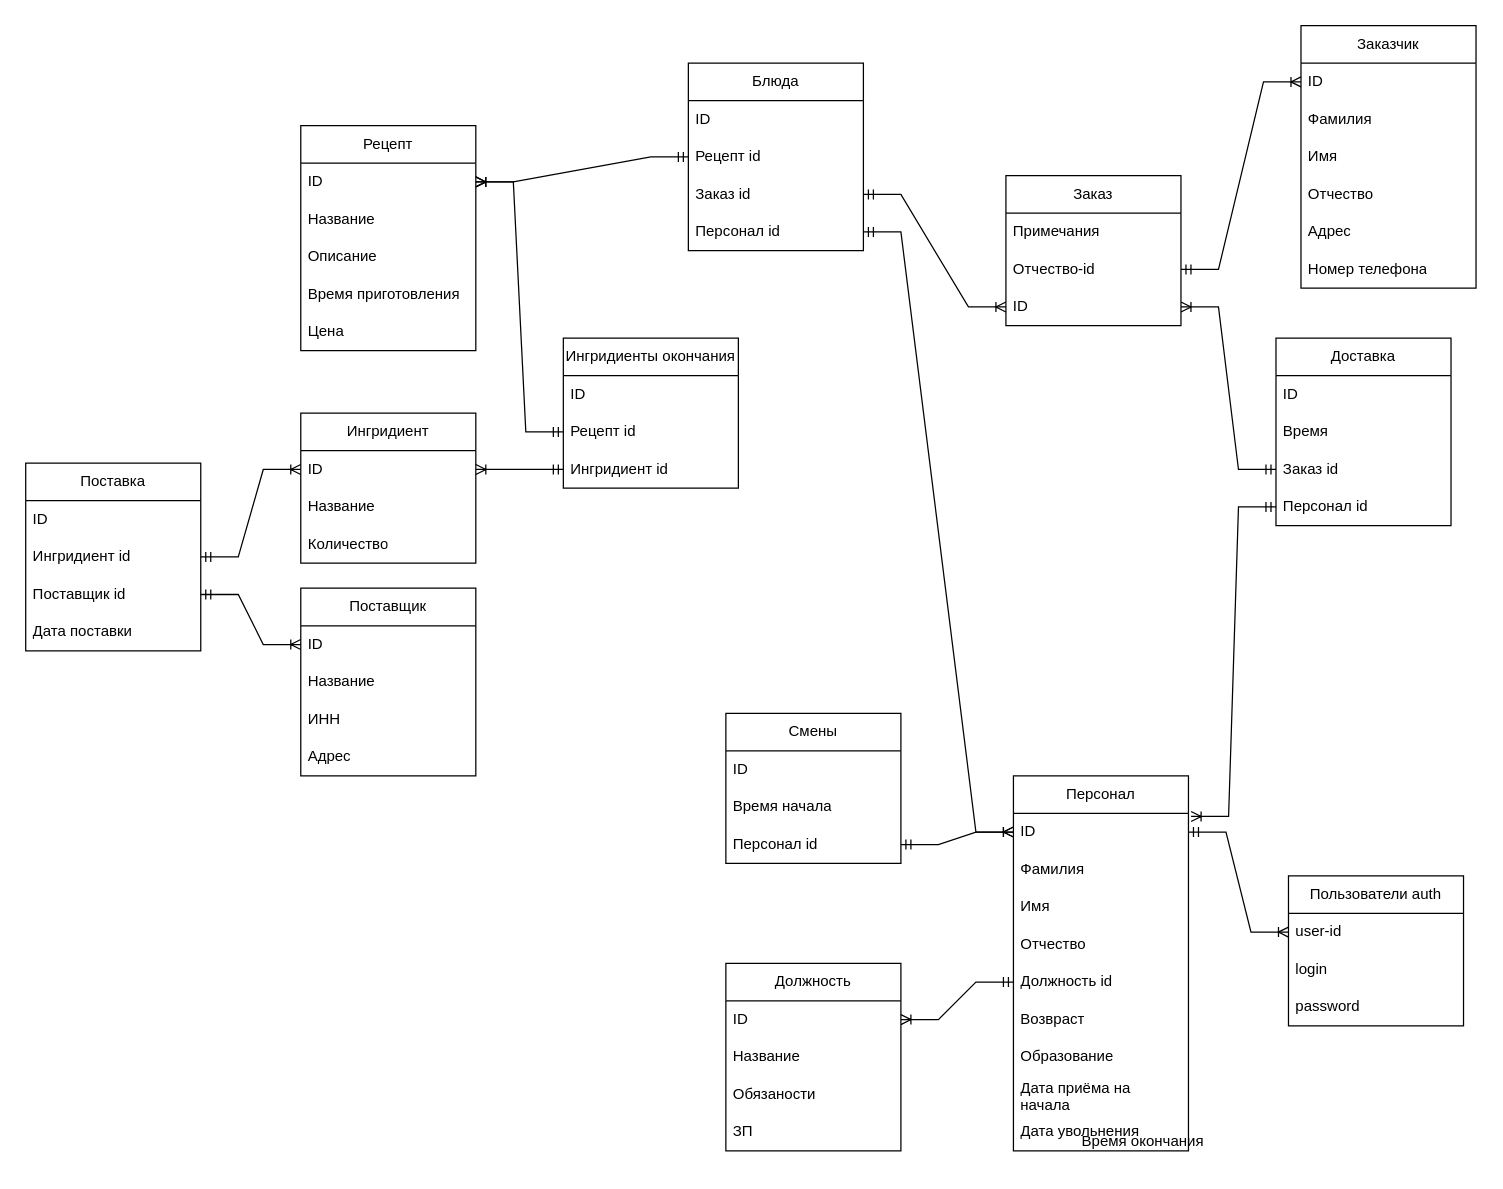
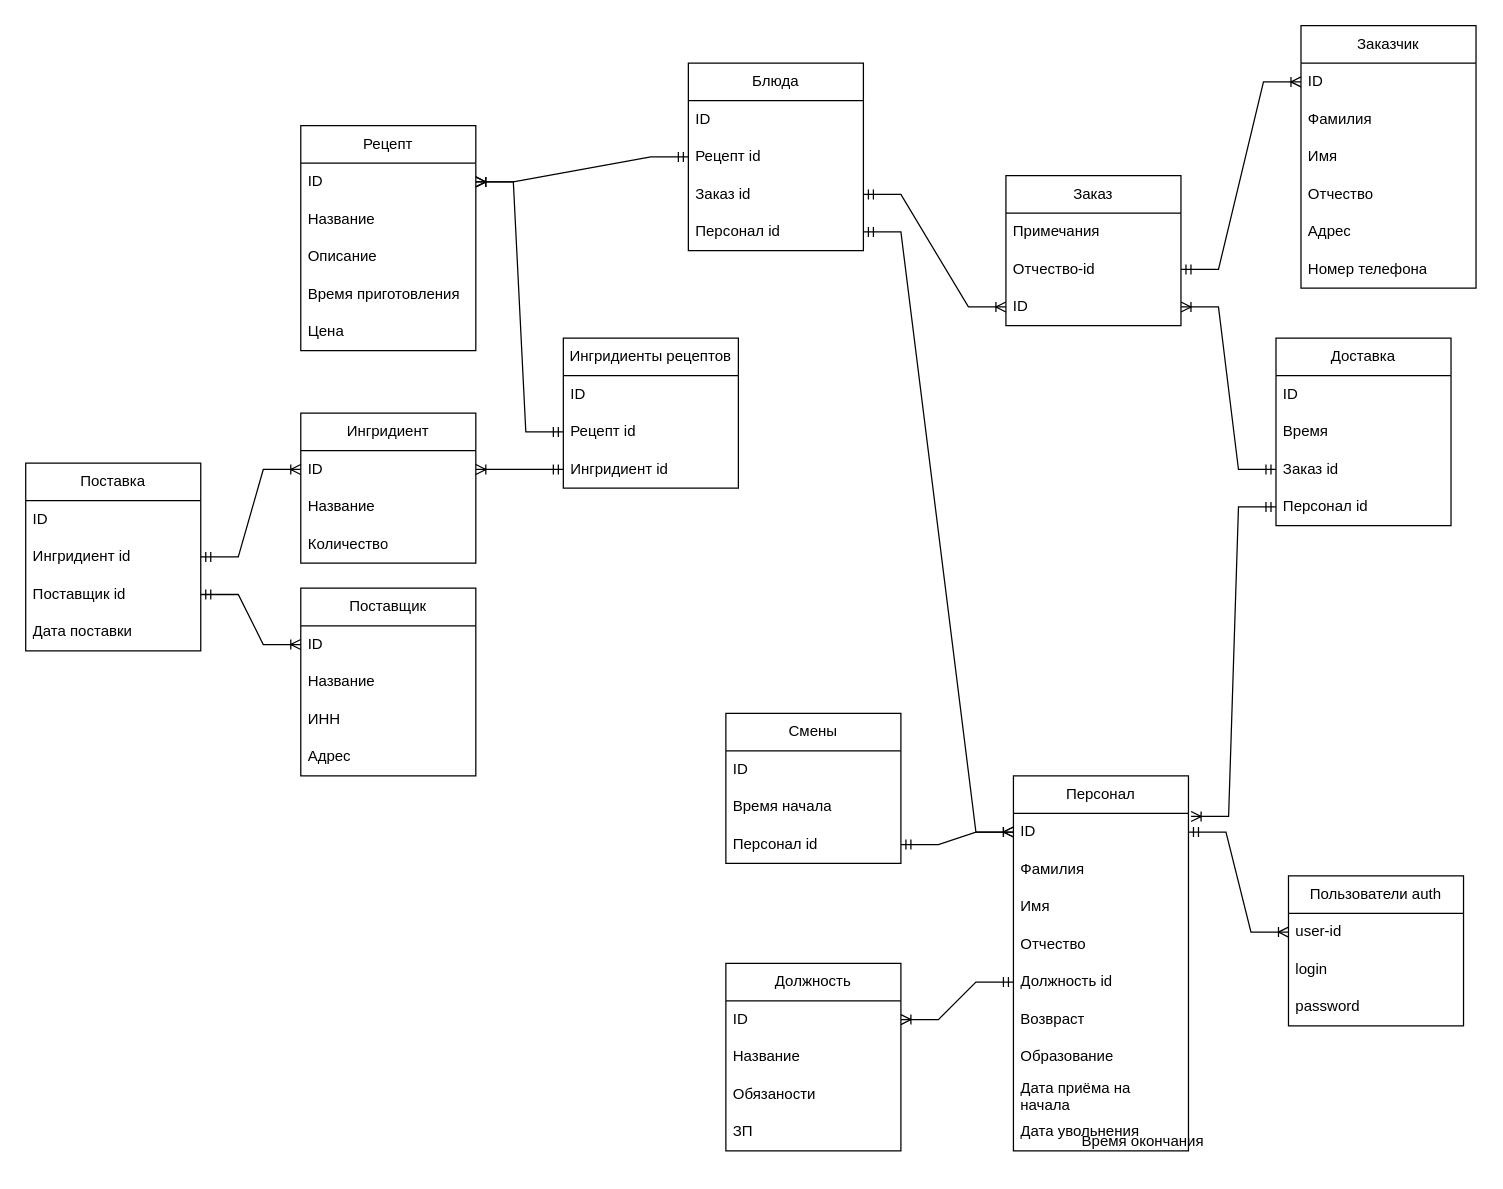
- <mxCell id="43" value="Ингридиенты окончания" style="swimlane;fontStyle=0;childLayout=stackLayout;horizontal=1;startSize=30;horizontalStack=0;resizeParent=1;resizeParentMax=0;resizeLast=0;collapsible=1;marginBottom=0;whiteSpace=wrap;html=1;" vertex="1" parent="1"><mxGeometry x="450" y="270" width="140" height="120" as="geometry" /></mxCell>
+ <mxCell id="43" value="Ингридиенты рецептов" style="swimlane;fontStyle=0;childLayout=stackLayout;horizontal=1;startSize=30;horizontalStack=0;resizeParent=1;resizeParentMax=0;resizeLast=0;collapsible=1;marginBottom=0;whiteSpace=wrap;html=1;" vertex="1" parent="1"><mxGeometry x="450" y="270" width="140" height="120" as="geometry" /></mxCell>
